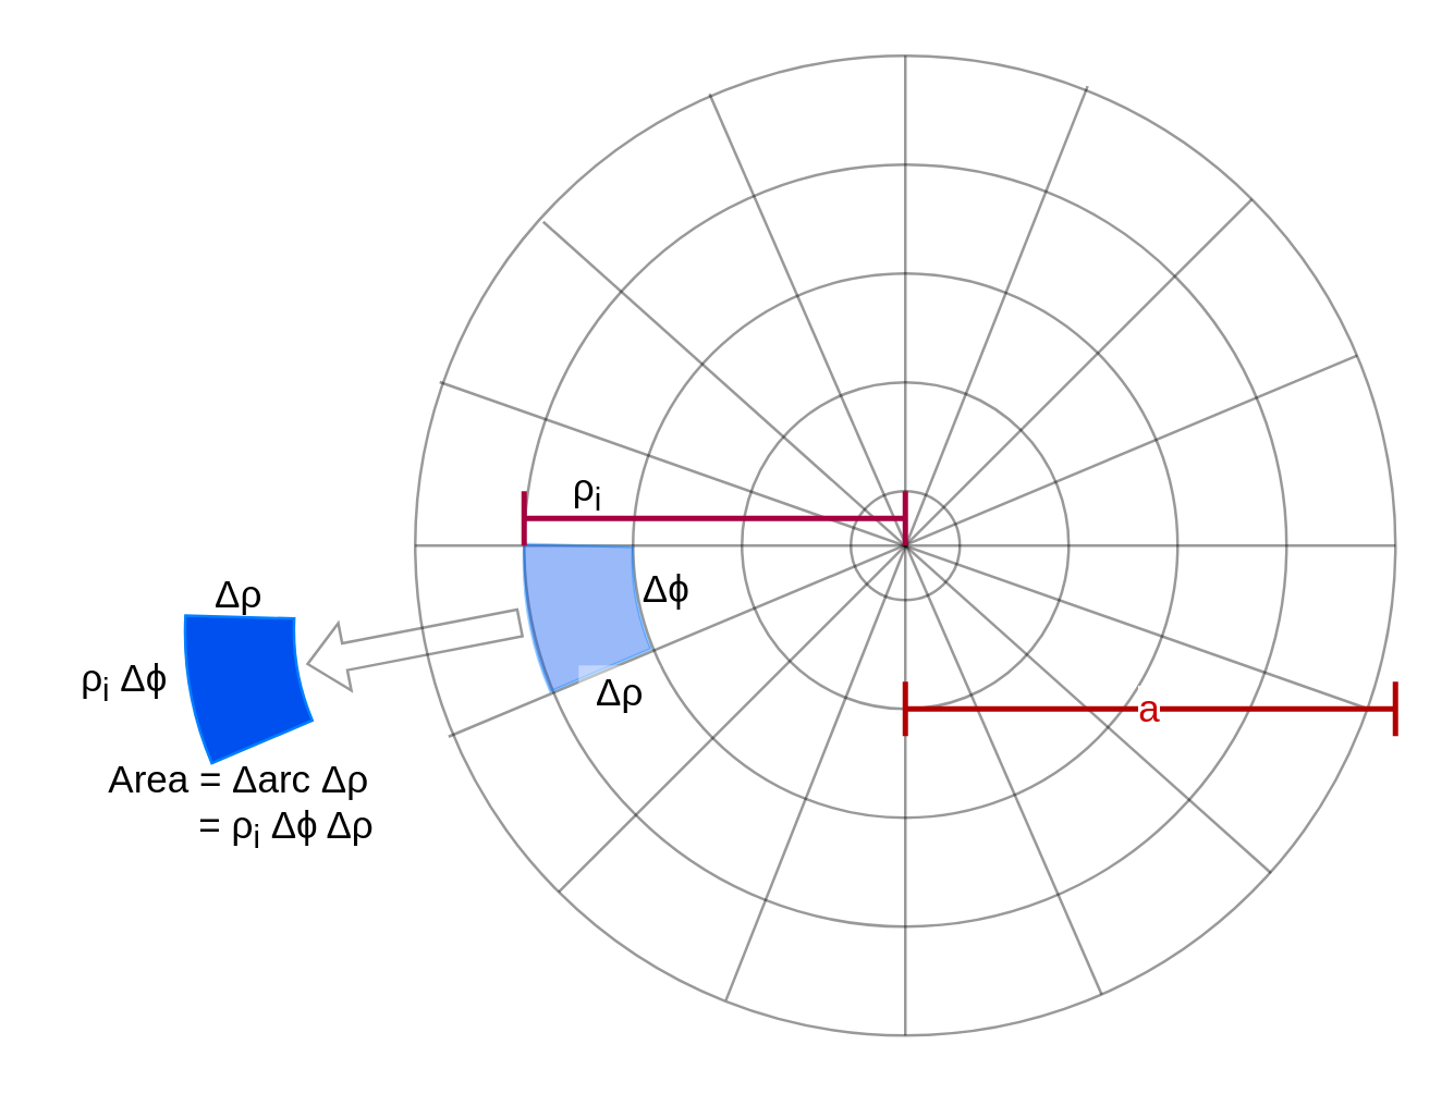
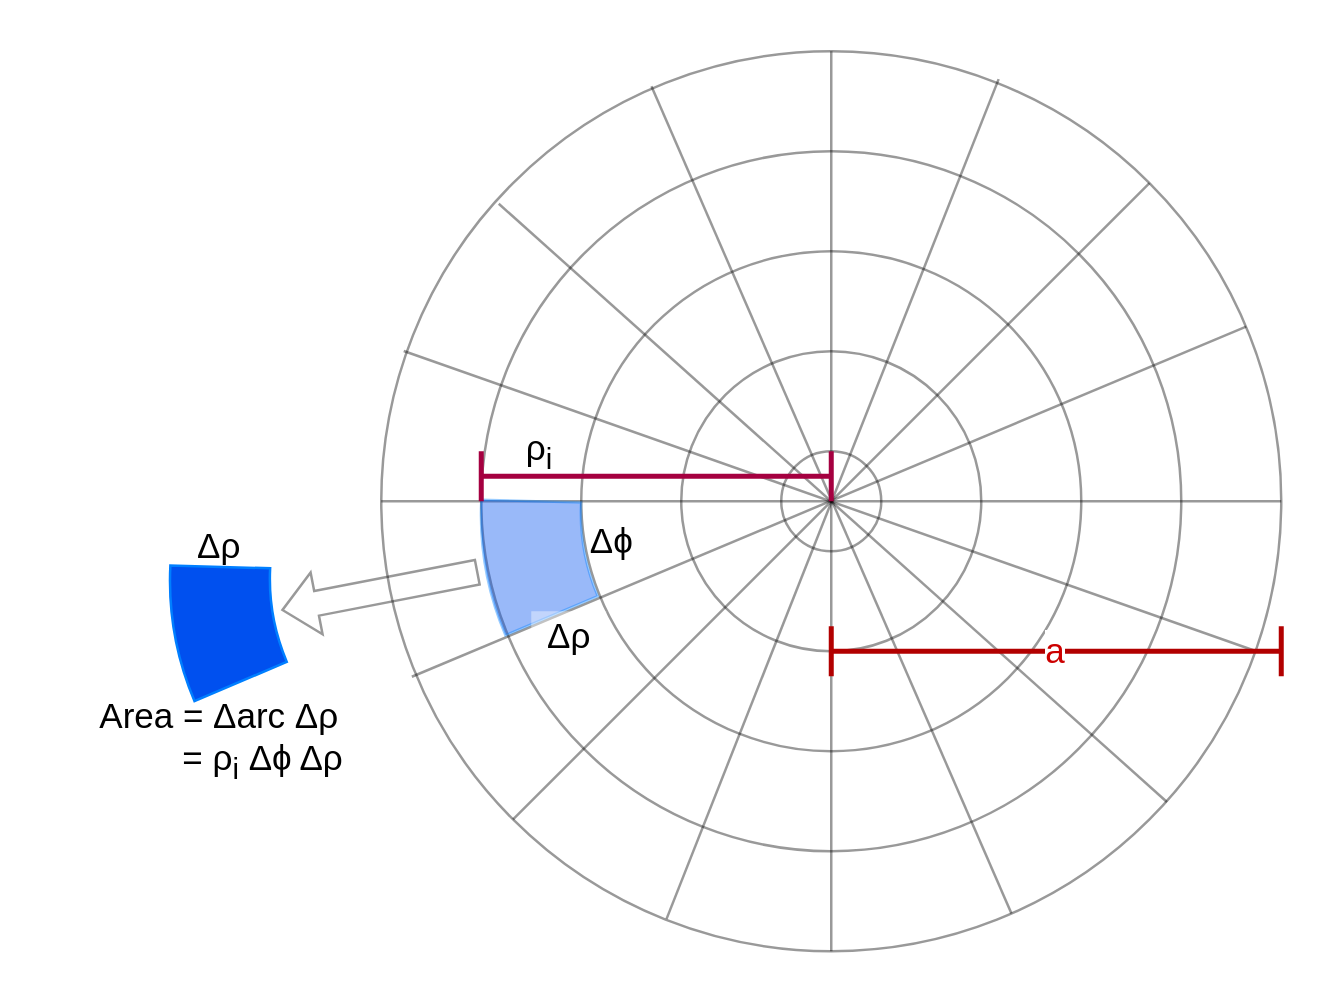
- <mxCell id="21" value="&lt;font style=&quot;font-size: 14px&quot;&gt;ρ&lt;sub&gt;i&lt;/sub&gt; Δϕ&lt;br&gt;&lt;/font&gt;" style="text;html=1;resizable=0;autosize=1;align=center;verticalAlign=middle;points=[];rounded=0;labelBackgroundColor=none;fillColor=none;" vertex="1" parent="1"><mxGeometry x="20.27" y="240" width="50" height="20" as="geometry" /></mxCell>
